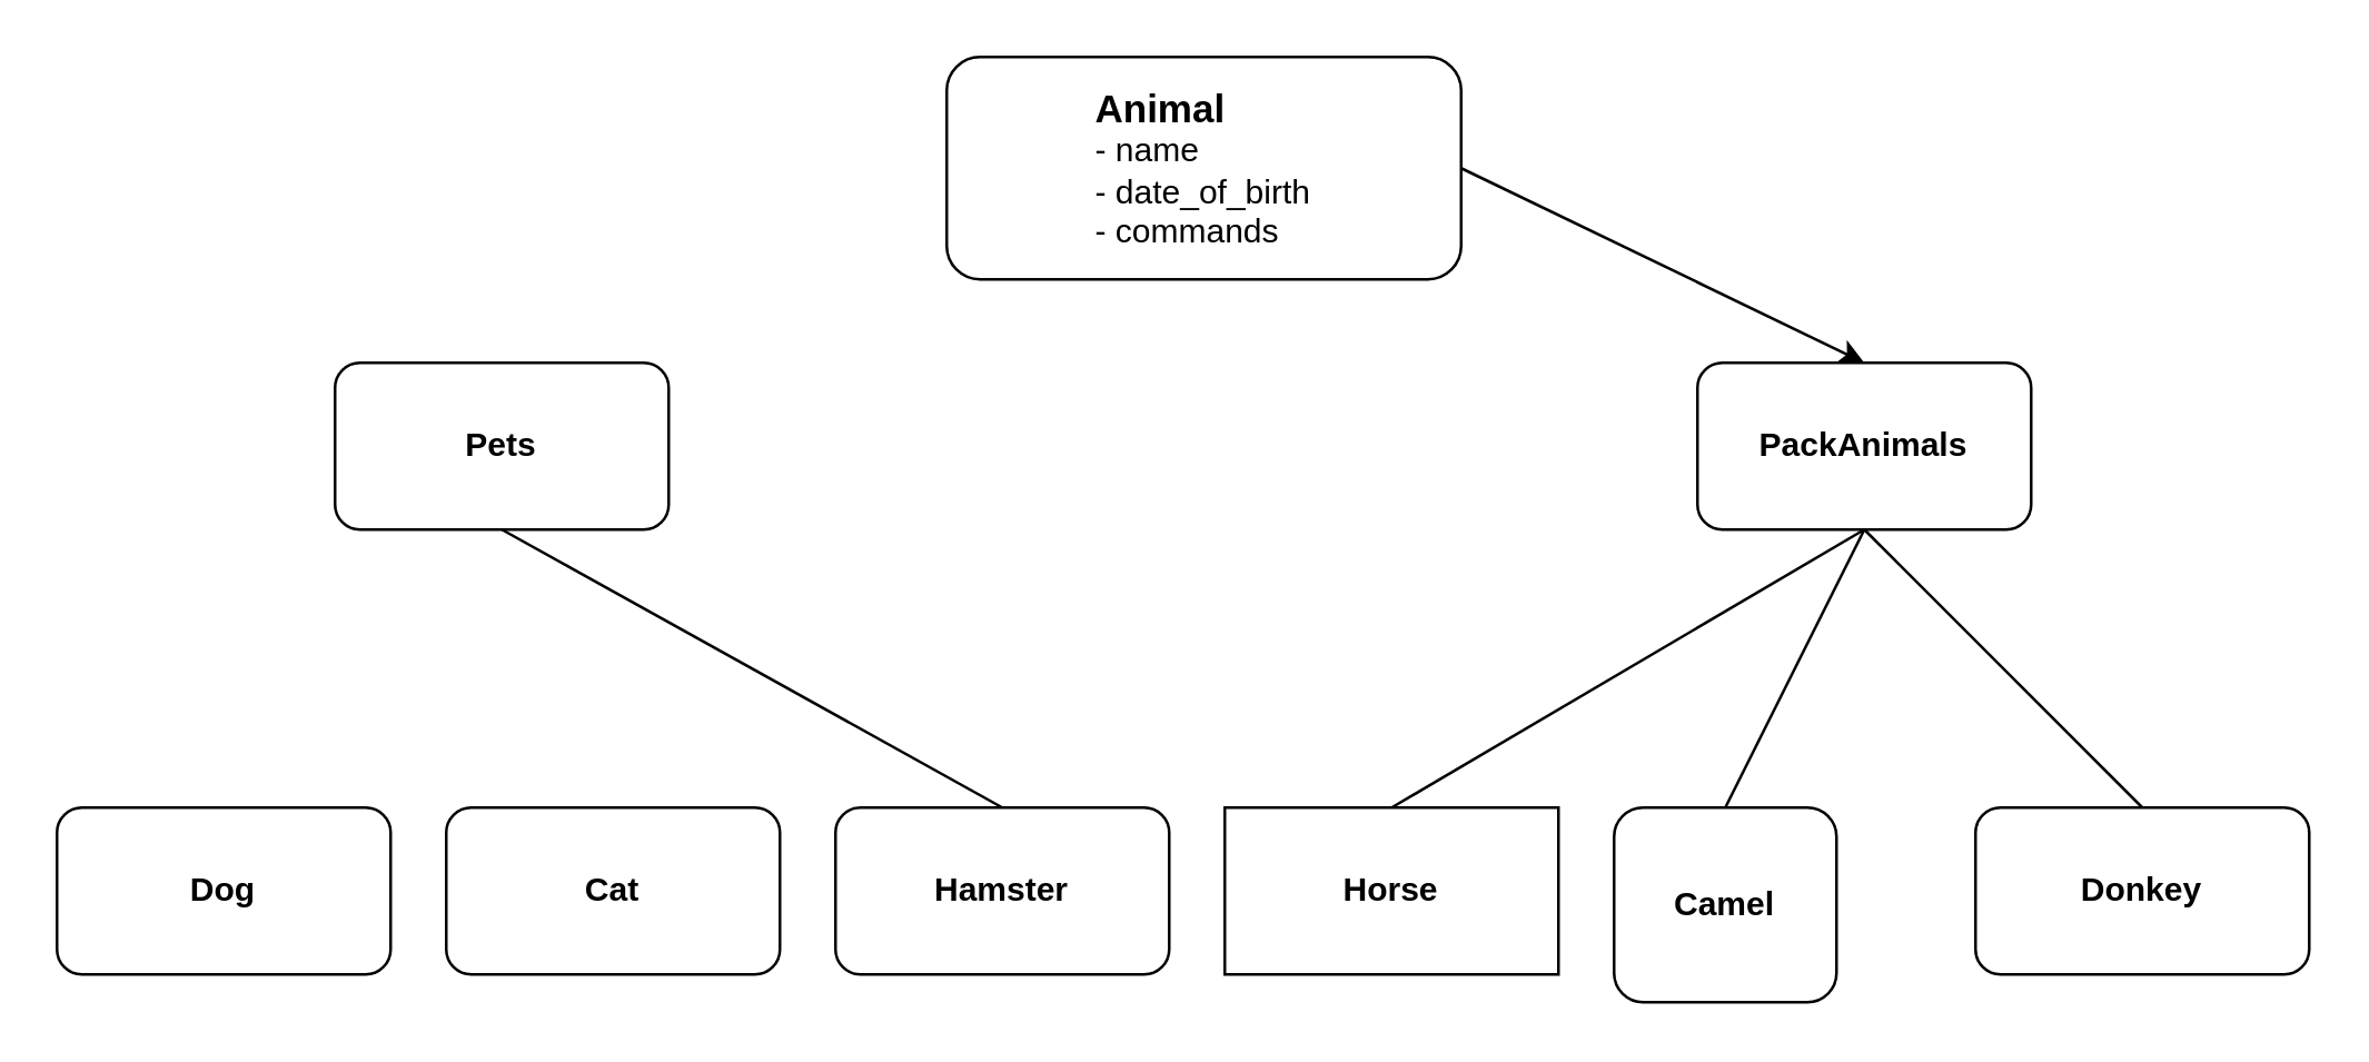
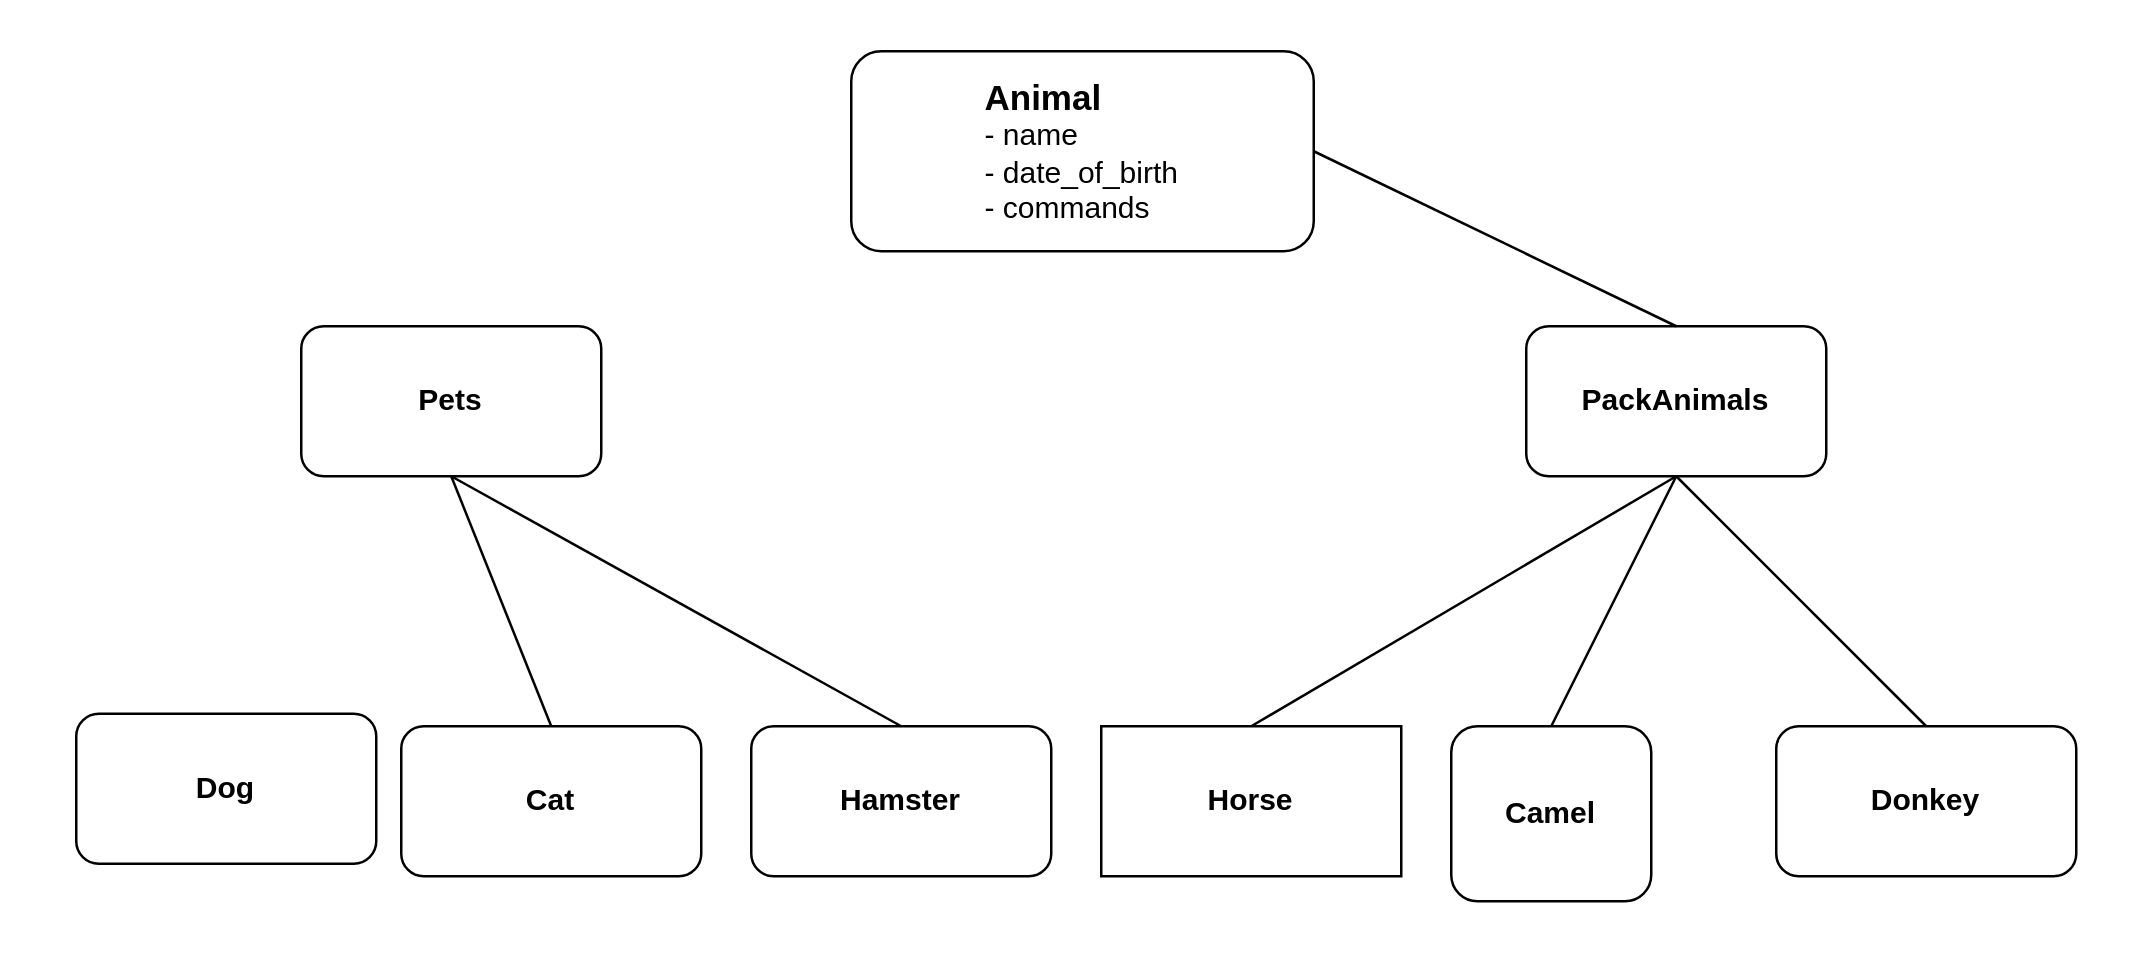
- <mxCell id="5" value="" style="endArrow=classic;html=1;rounded=0;entryX=0.5;entryY=0;entryDx=0;entryDy=0;exitX=1;exitY=0.5;exitDx=0;exitDy=0;" edge="1" parent="1" source="2" target="4"><mxGeometry width="50" height="50" relative="1" as="geometry"><mxPoint x="375" y="100" as="sourcePoint" /><mxPoint x="179" y="140" as="targetPoint" /></mxGeometry></mxCell>
+ <mxCell id="5" value="" style="endArrow=none;html=1;rounded=0;entryX=0.5;entryY=0;entryDx=0;entryDy=0;exitX=1;exitY=0.5;exitDx=0;exitDy=0;" edge="1" parent="1" source="2" target="4"><mxGeometry width="50" height="50" relative="1" as="geometry"><mxPoint x="375" y="100" as="sourcePoint" /><mxPoint x="179" y="140" as="targetPoint" /></mxGeometry></mxCell>
+ <mxCell id="12" value="" style="endArrow=none;html=1;rounded=0;entryX=0.5;entryY=1;entryDx=0;entryDy=0;exitX=0.5;exitY=0;exitDx=0;exitDy=0;" edge="1" parent="1" source="7" target="3"><mxGeometry width="50" height="50" relative="1" as="geometry"><mxPoint x="90" y="300" as="sourcePoint" /><mxPoint x="190" y="200" as="targetPoint" /></mxGeometry></mxCell>
- <mxCell id="6" value="&lt;span style=&quot;font-weight: 700; text-wrap: nowrap;&quot;&gt;Dog&lt;/span&gt;" style="rounded=1;whiteSpace=wrap;html=1;" vertex="1" parent="1"><mxGeometry x="20" y="290" width="120" height="60" as="geometry" /></mxCell>
+ <mxCell id="6" value="&lt;span style=&quot;font-weight: 700; text-wrap: nowrap;&quot;&gt;Dog&lt;/span&gt;" style="rounded=1;whiteSpace=wrap;html=1;" vertex="1" parent="1"><mxGeometry x="30" y="285" width="120" height="60" as="geometry" /></mxCell>
